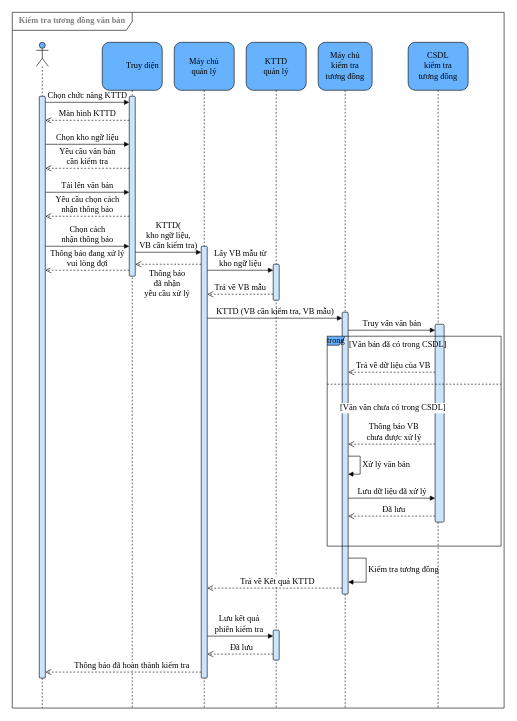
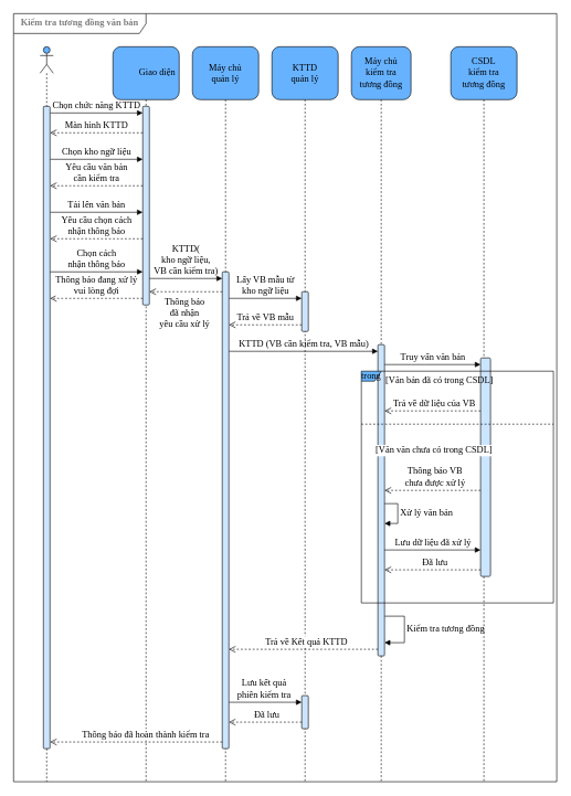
- <mxCell id="4" value="&lt;div style=&quot;text-align: center; font-size: 14px;&quot;&gt;&lt;span style=&quot;background-color: initial; font-size: 14px;&quot;&gt;Truy diện&lt;/span&gt;&lt;span style=&quot;background-color: initial; white-space: pre; font-size: 14px;&quot;&gt; &lt;/span&gt;&lt;/div&gt;" style="shape=umlLifeline;perimeter=lifelinePerimeter;whiteSpace=wrap;html=1;container=1;dropTarget=0;collapsible=0;recursiveResize=0;outlineConnect=0;portConstraint=eastwest;newEdgeStyle={&quot;edgeStyle&quot;:&quot;elbowEdgeStyle&quot;,&quot;elbow&quot;:&quot;vertical&quot;,&quot;curved&quot;:0,&quot;rounded&quot;:0};size=80;fontFamily=Times New Roman;fontSize=14;labelBackgroundColor=none;align=right;verticalAlign=middle;rounded=1;fillColor=#66B2FF;" vertex="1" parent="3"><mxGeometry x="150" y="50" width="100" height="1110" as="geometry" /></mxCell>
+ <mxCell id="4" value="&lt;div style=&quot;text-align: center; font-size: 14px;&quot;&gt;&lt;span style=&quot;background-color: initial; font-size: 14px;&quot;&gt;Giao diện&lt;/span&gt;&lt;span style=&quot;background-color: initial; white-space: pre; font-size: 14px;&quot;&gt; &lt;/span&gt;&lt;/div&gt;" style="shape=umlLifeline;perimeter=lifelinePerimeter;whiteSpace=wrap;html=1;container=1;dropTarget=0;collapsible=0;recursiveResize=0;outlineConnect=0;portConstraint=eastwest;newEdgeStyle={&quot;edgeStyle&quot;:&quot;elbowEdgeStyle&quot;,&quot;elbow&quot;:&quot;vertical&quot;,&quot;curved&quot;:0,&quot;rounded&quot;:0};size=80;fontFamily=Times New Roman;fontSize=14;labelBackgroundColor=none;align=right;verticalAlign=middle;rounded=1;fillColor=#66B2FF;" vertex="1" parent="3"><mxGeometry x="150" y="50" width="100" height="1110" as="geometry" /></mxCell>
